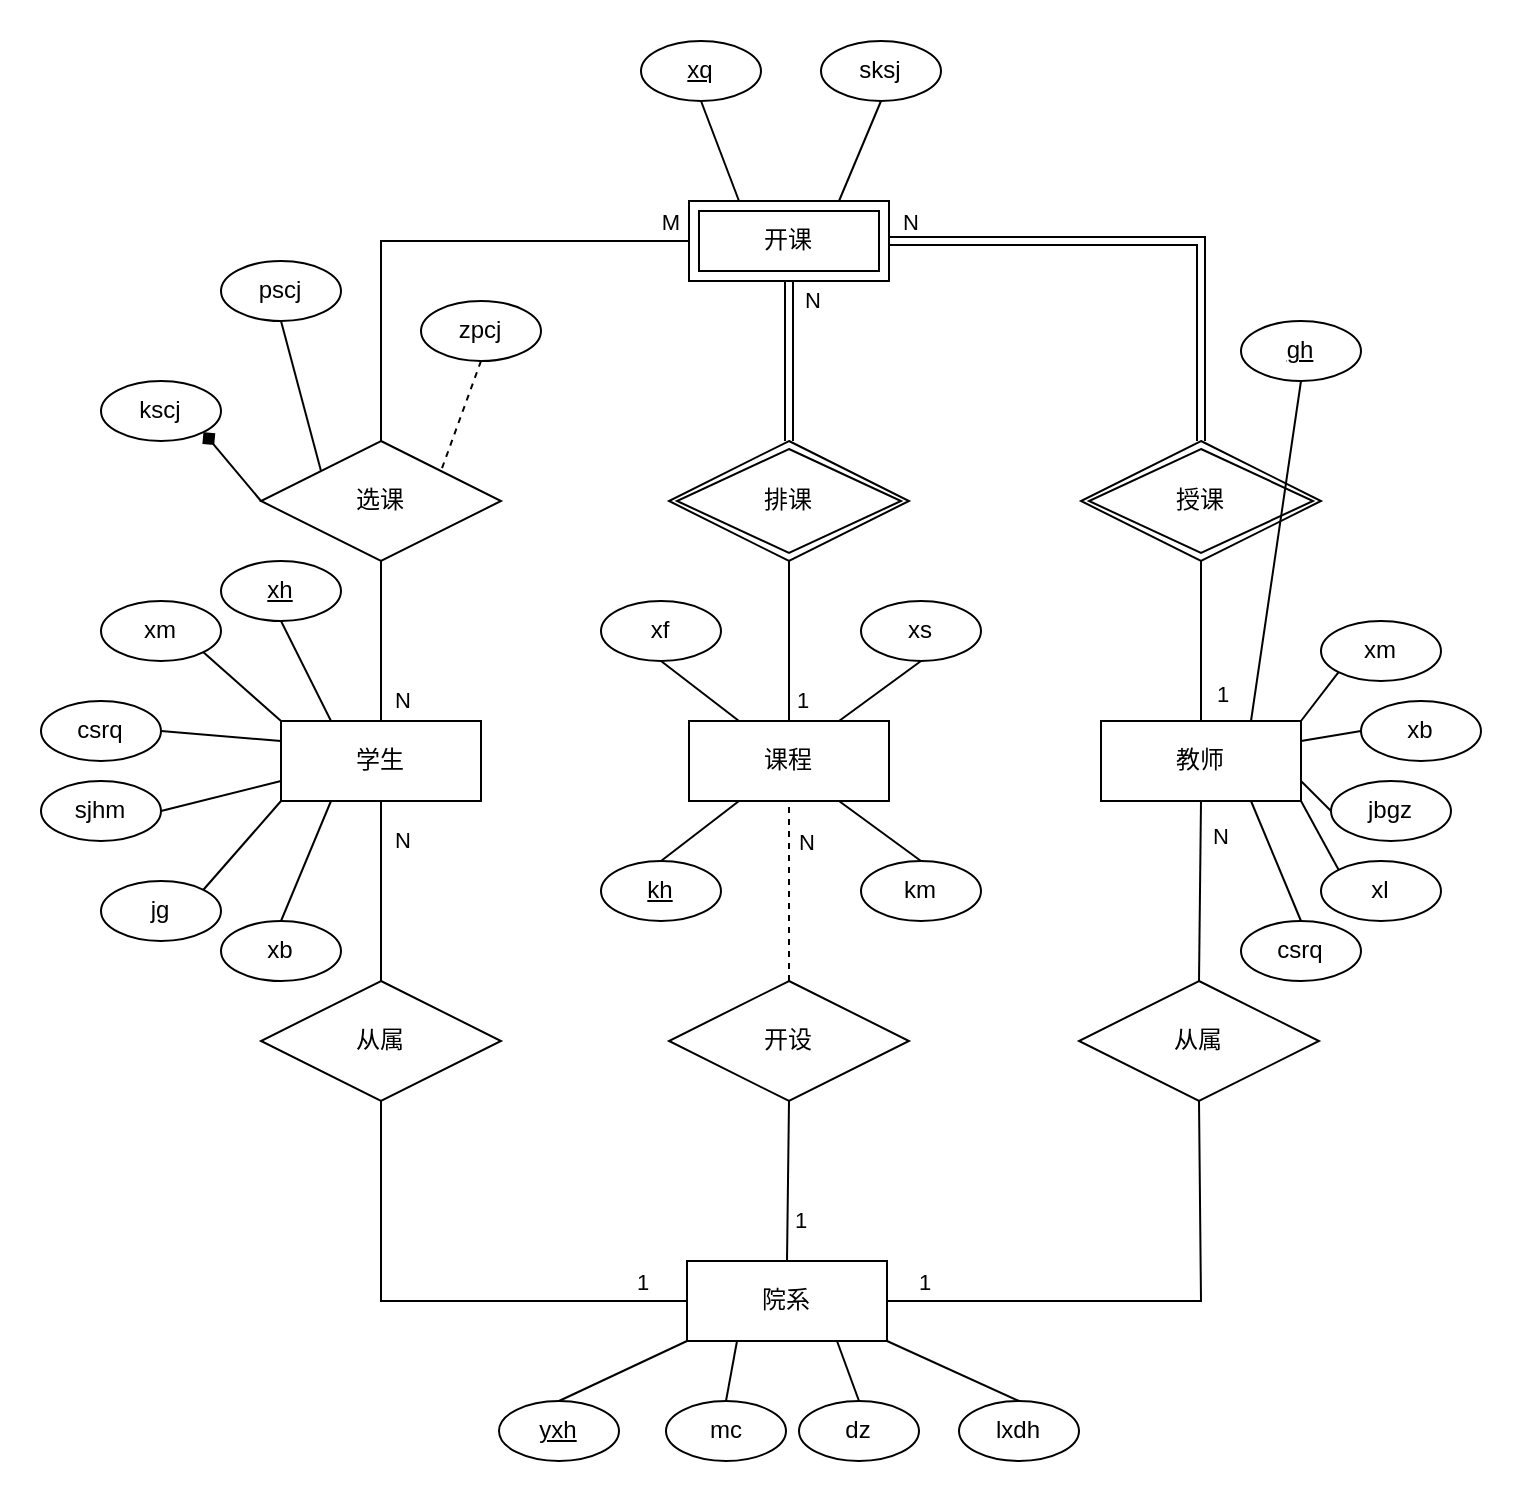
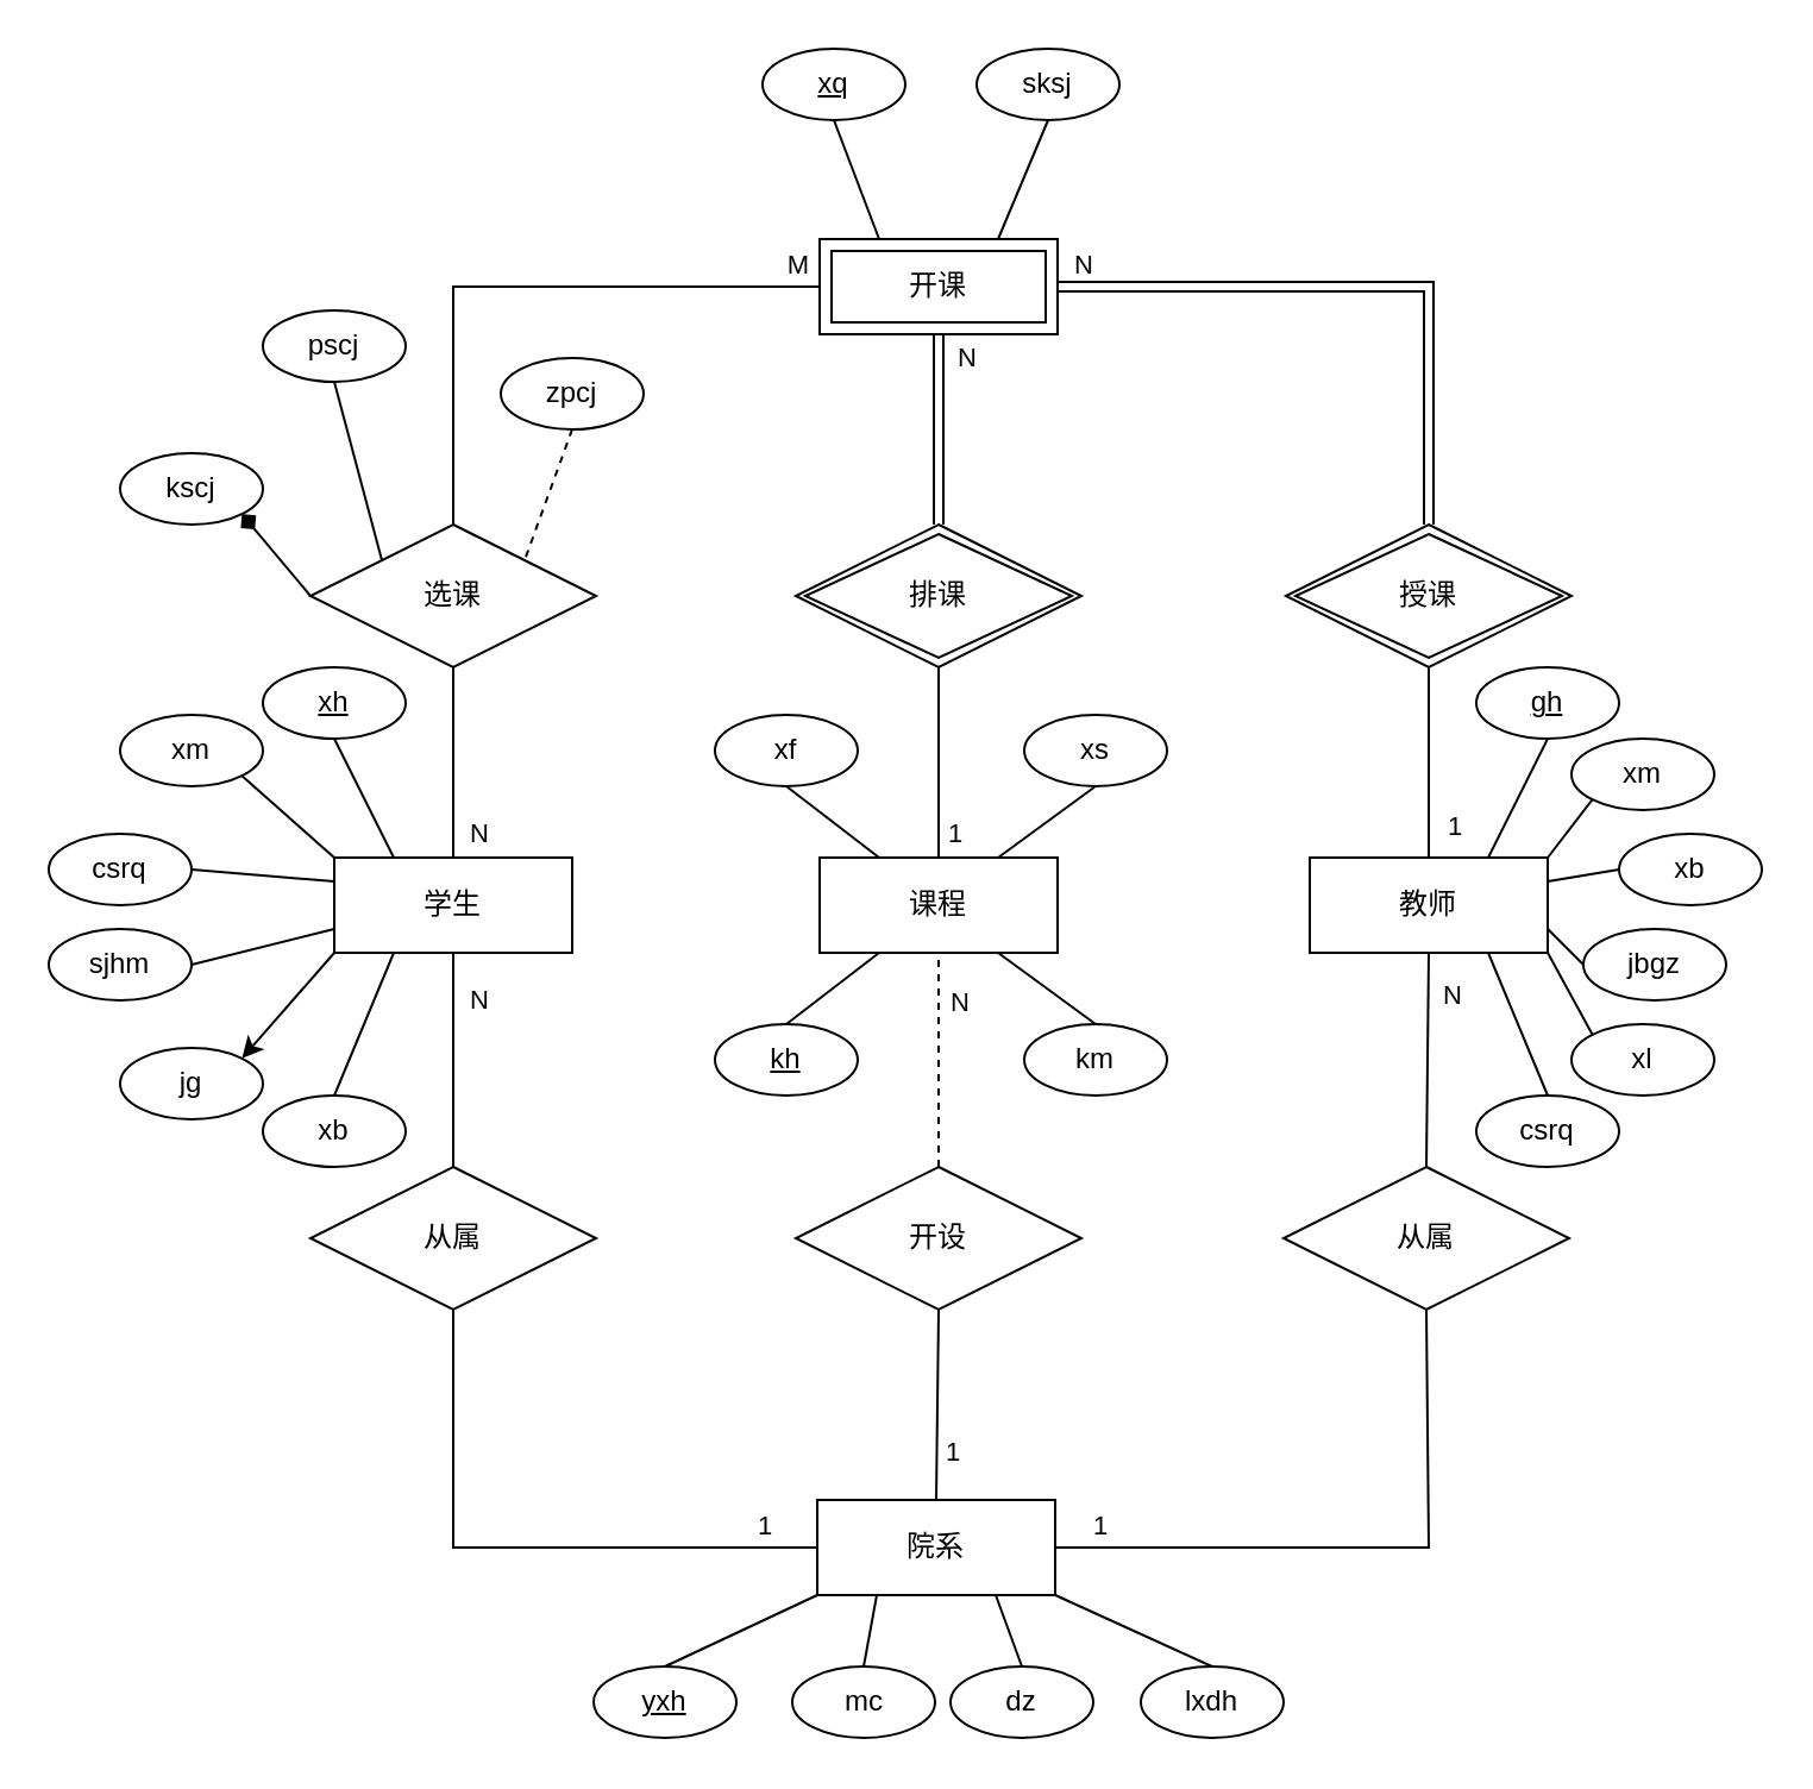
- <mxCell id="57" value="gh" style="ellipse;whiteSpace=wrap;html=1;align=center;fontStyle=4;" vertex="1" parent="1"><mxGeometry x="620" y="160" width="60" height="30" as="geometry" /></mxCell>
+ <mxCell id="57" value="gh" style="ellipse;whiteSpace=wrap;html=1;align=center;fontStyle=4;" vertex="1" parent="1"><mxGeometry x="620" y="280" width="60" height="30" as="geometry" /></mxCell>
- <mxCell id="55" value="" style="endArrow=none;html=1;rounded=0;exitX=0;exitY=1;exitDx=0;exitDy=0;entryX=1;entryY=0;entryDx=0;entryDy=0;" edge="1" parent="1" source="3" target="49"><mxGeometry relative="1" as="geometry"><mxPoint x="350" y="380" as="sourcePoint" /><mxPoint x="510" y="380" as="targetPoint" /></mxGeometry></mxCell>
+ <mxCell id="55" value="" style="endArrow=classic;html=1;rounded=0;exitX=0;exitY=1;exitDx=0;exitDy=0;entryX=1;entryY=0;entryDx=0;entryDy=0;" edge="1" parent="1" source="3" target="49"><mxGeometry relative="1" as="geometry"><mxPoint x="350" y="380" as="sourcePoint" /><mxPoint x="510" y="380" as="targetPoint" /></mxGeometry></mxCell>
